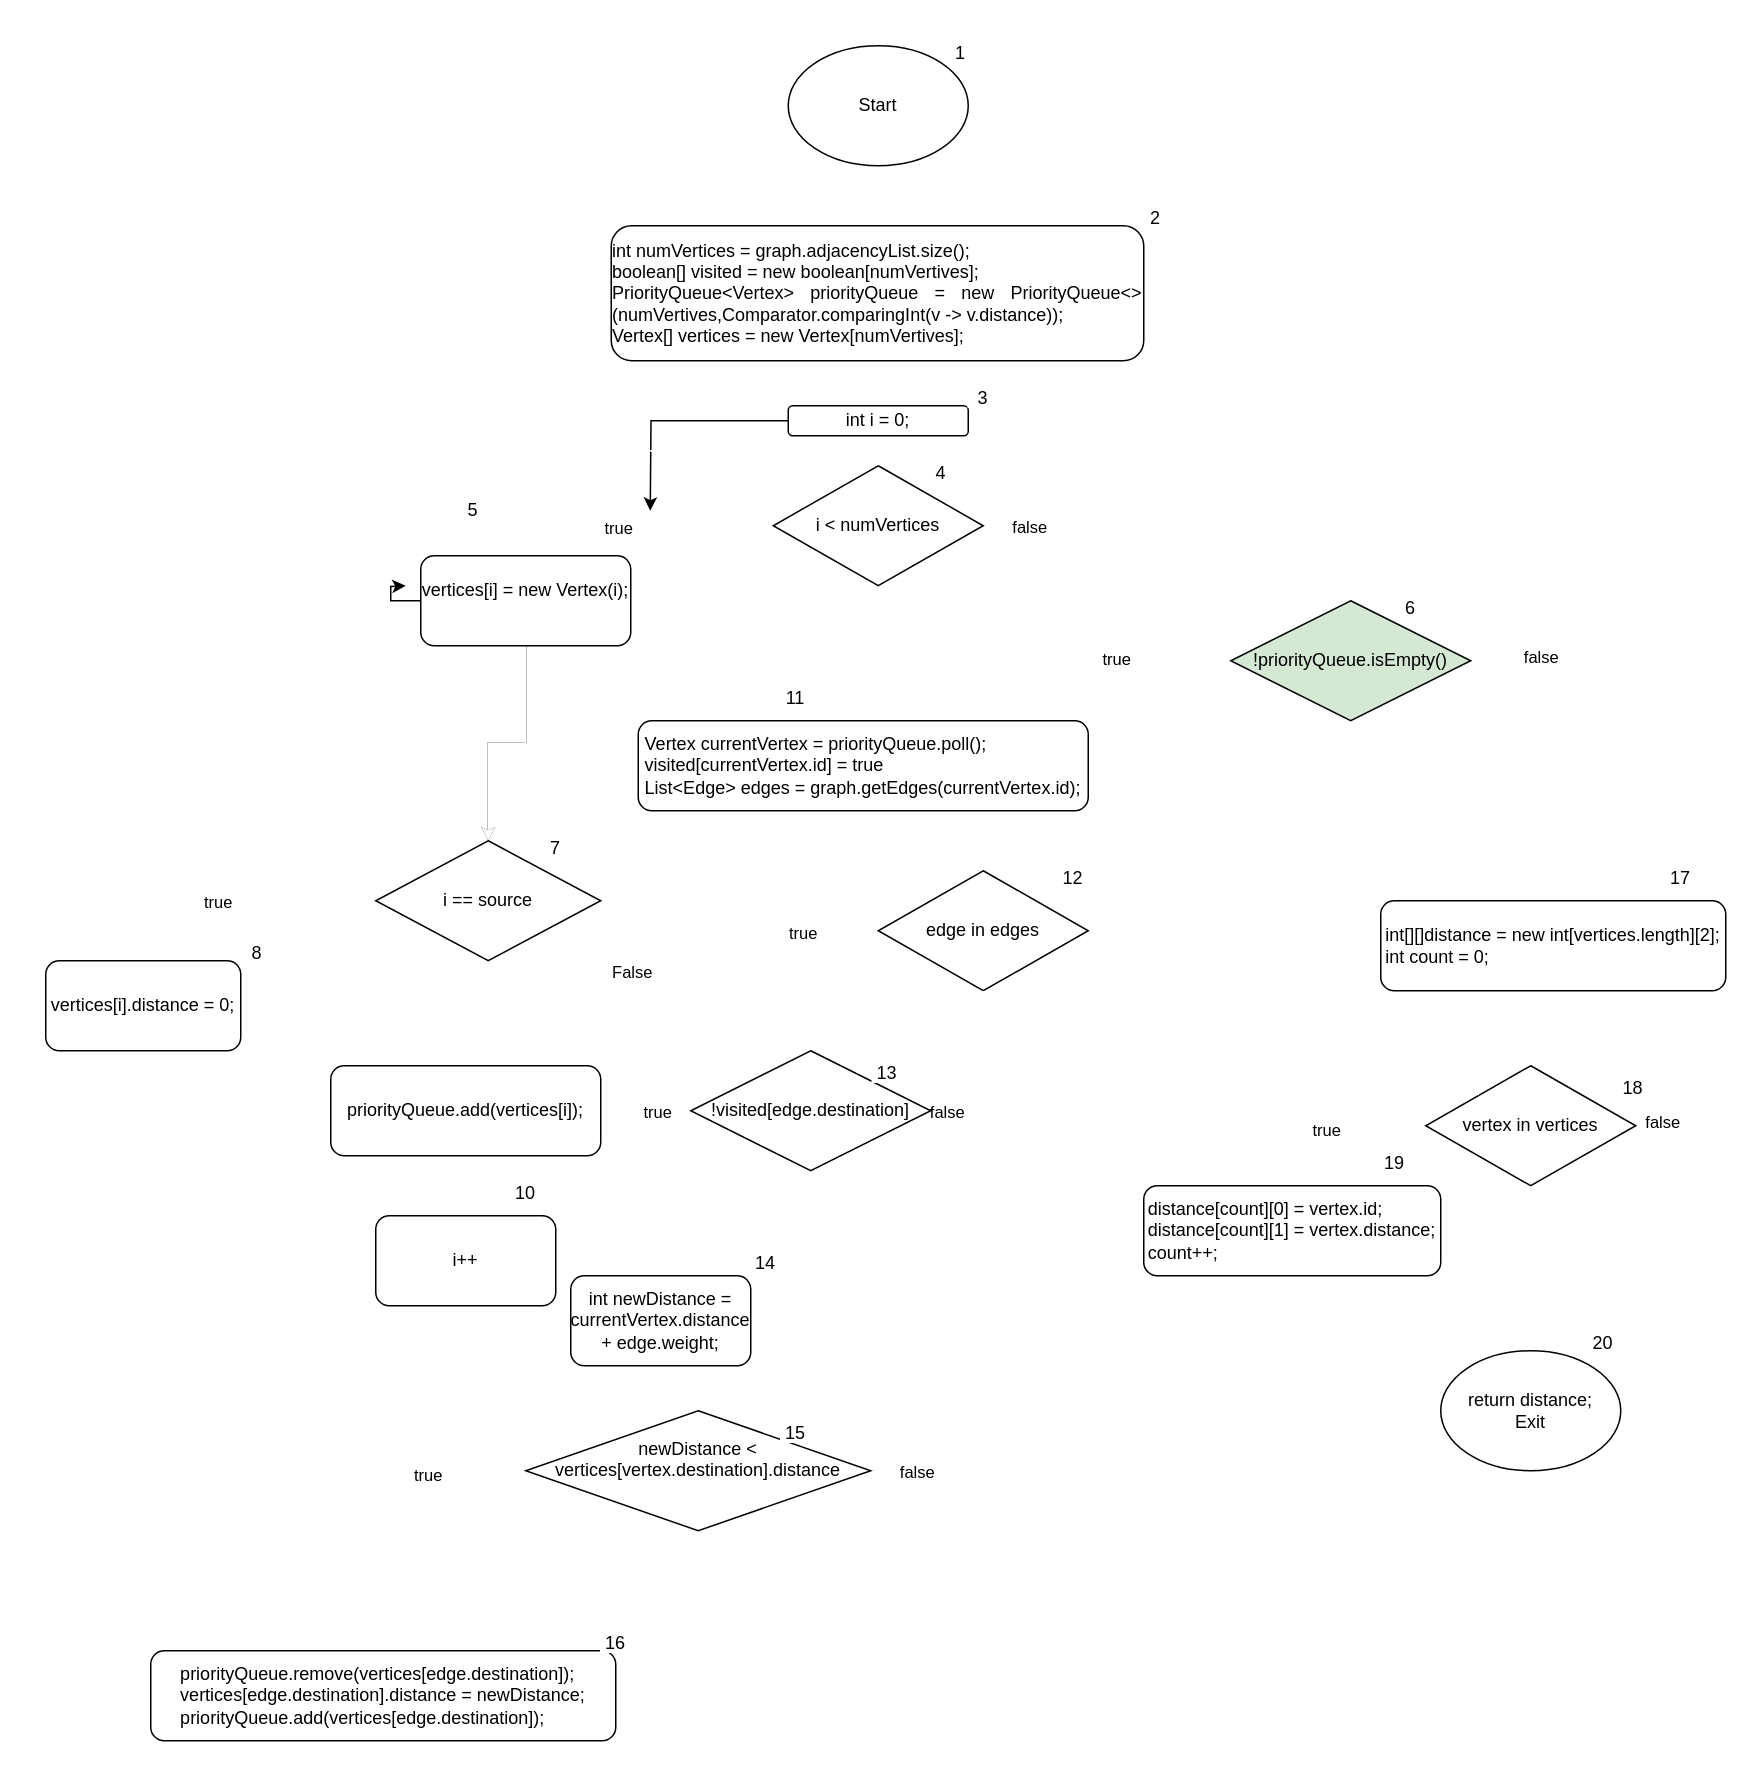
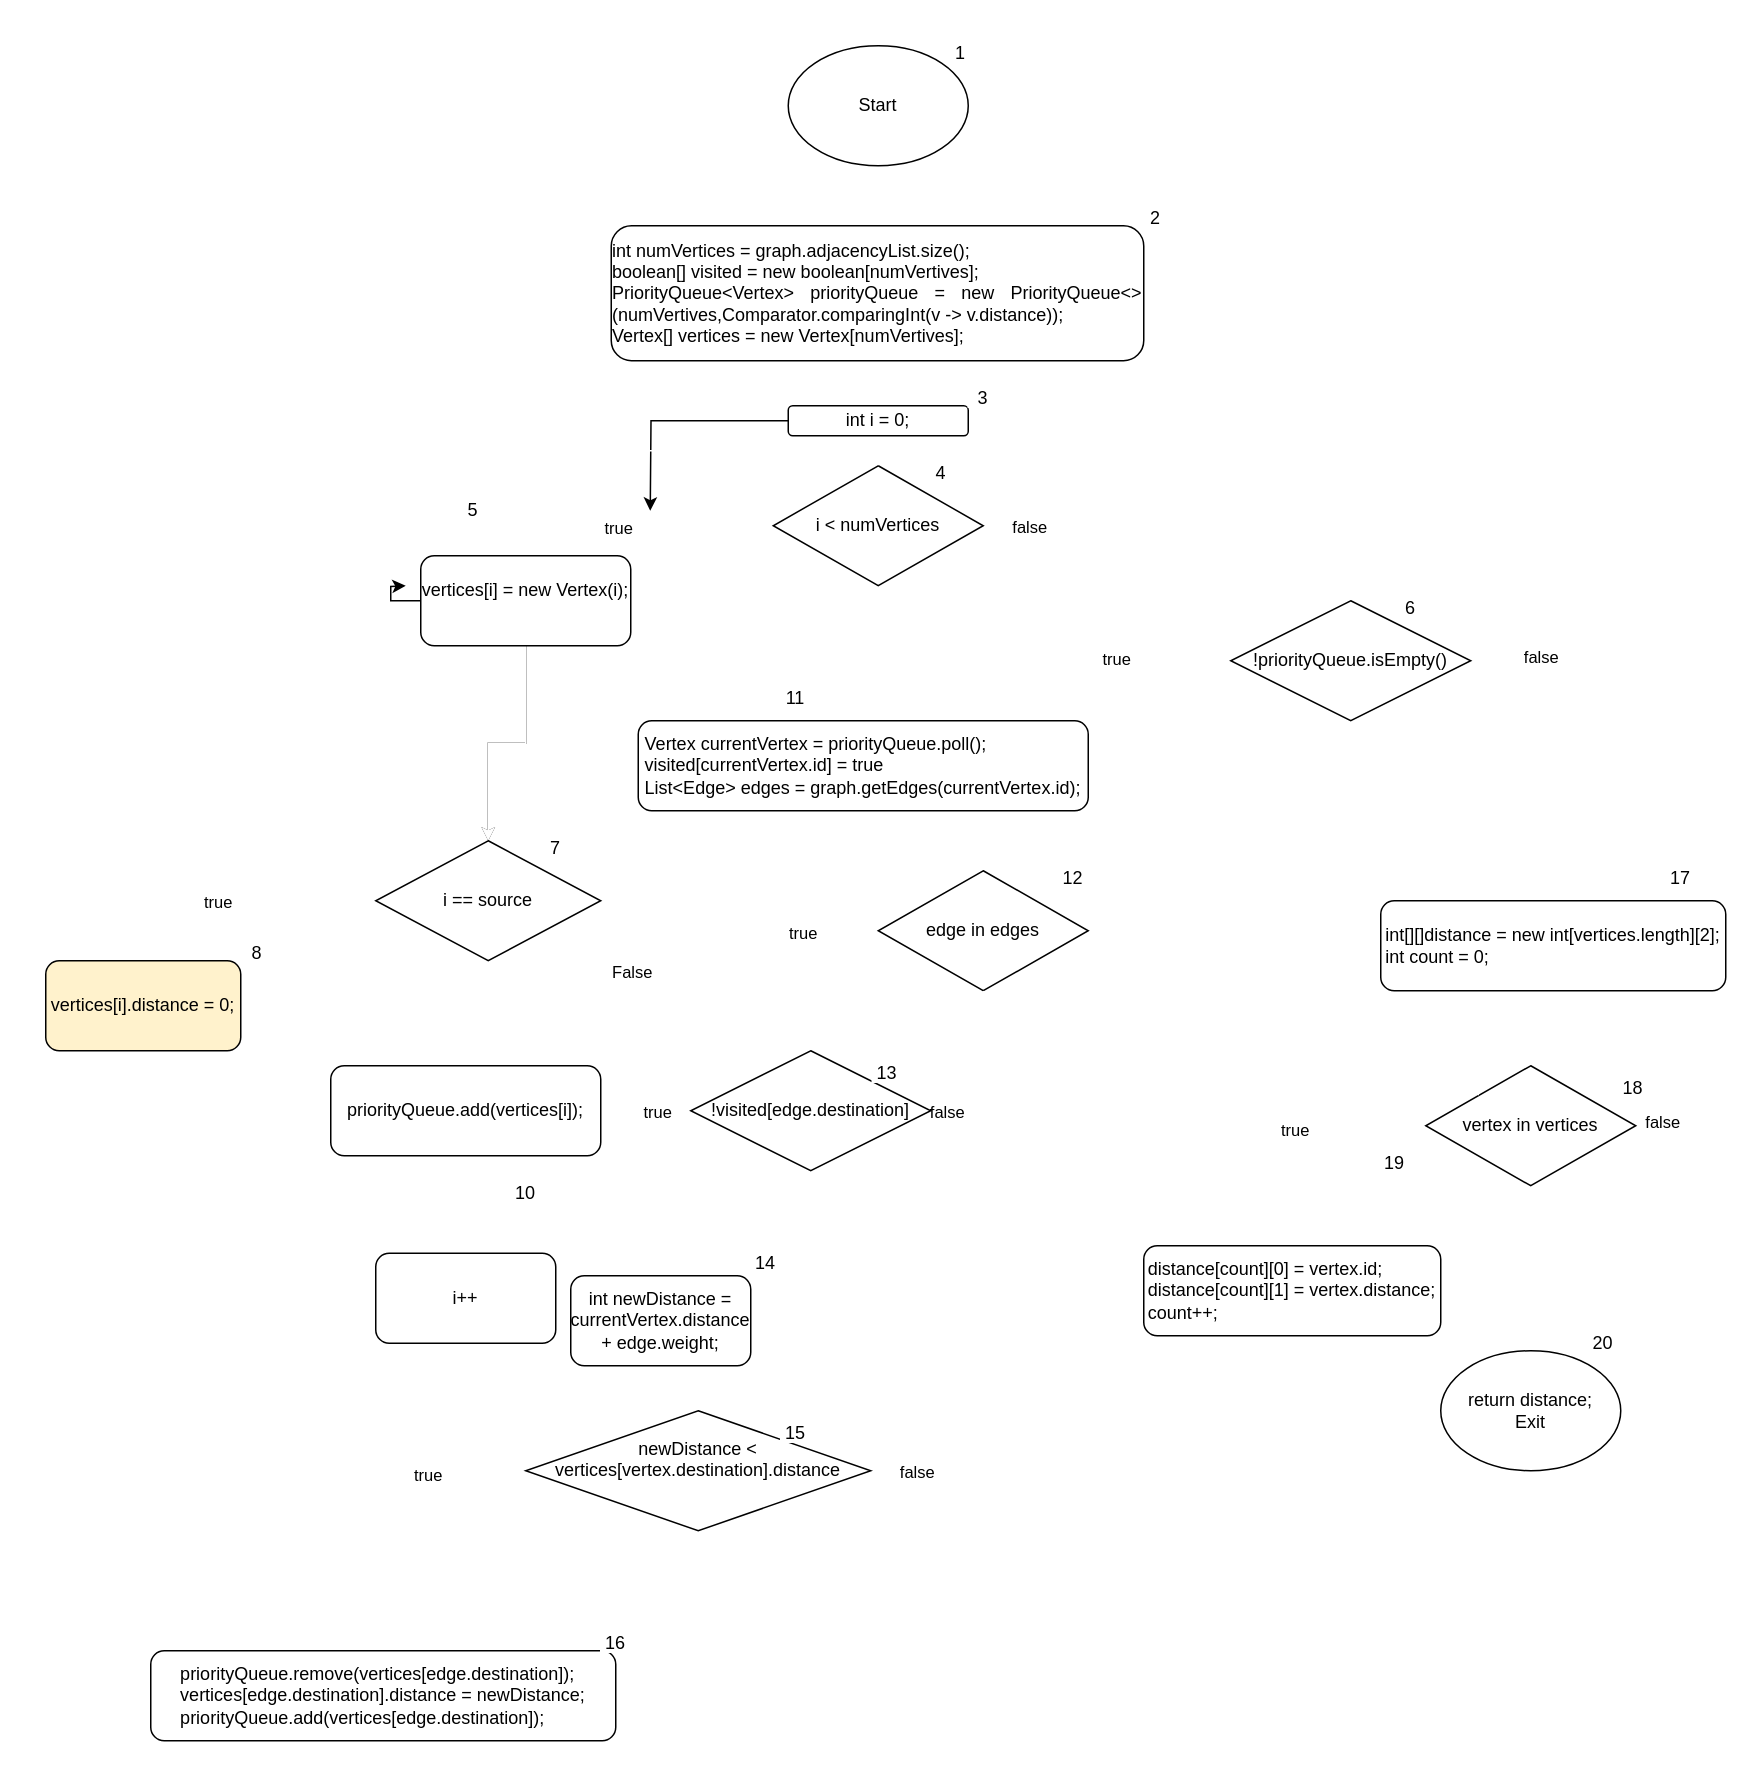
- <mxCell id="31" value="!priorityQueue.isEmpty()" style="rhombus;whiteSpace=wrap;html=1;fillColor=#d5e8d4;" vertex="1" parent="1"><mxGeometry x="820" y="400" width="160" height="80" as="geometry" /></mxCell>
+ <mxCell id="31" value="!priorityQueue.isEmpty()" style="rhombus;whiteSpace=wrap;html=1;" vertex="1" parent="1"><mxGeometry x="820" y="400" width="160" height="80" as="geometry" /></mxCell>
- <mxCell id="23" value="vertices[i].distance = 0;" style="rounded=1;whiteSpace=wrap;html=1;" vertex="1" parent="1"><mxGeometry x="30" y="640" width="130" height="60" as="geometry" /></mxCell>
+ <mxCell id="23" value="vertices[i].distance = 0;" style="rounded=1;whiteSpace=wrap;html=1;fillColor=#fff2cc;" vertex="1" parent="1"><mxGeometry x="30" y="640" width="130" height="60" as="geometry" /></mxCell>
- <mxCell id="61" value="&lt;div style=&quot;text-align: justify;&quot;&gt;&lt;span style=&quot;background-color: initial;&quot;&gt;distance[count][0] = vertex.id;&lt;/span&gt;&lt;/div&gt;&lt;div style=&quot;text-align: justify;&quot;&gt;distance[count][1] = vertex.distance;&lt;/div&gt;&lt;div style=&quot;text-align: justify;&quot;&gt;count++;&lt;/div&gt;" style="rounded=1;whiteSpace=wrap;html=1;" vertex="1" parent="1"><mxGeometry x="762" y="790" width="198" height="60" as="geometry" /></mxCell>
+ <mxCell id="61" value="&lt;div style=&quot;text-align: justify;&quot;&gt;&lt;span style=&quot;background-color: initial;&quot;&gt;distance[count][0] = vertex.id;&lt;/span&gt;&lt;/div&gt;&lt;div style=&quot;text-align: justify;&quot;&gt;distance[count][1] = vertex.distance;&lt;/div&gt;&lt;div style=&quot;text-align: justify;&quot;&gt;count++;&lt;/div&gt;" style="rounded=1;whiteSpace=wrap;html=1;" vertex="1" parent="1"><mxGeometry x="762" y="830" width="198" height="60" as="geometry" /></mxCell>
- <mxCell id="32" value="i++" style="rounded=1;whiteSpace=wrap;html=1;" vertex="1" parent="1"><mxGeometry x="250" y="810" width="120" height="60" as="geometry" /></mxCell>
+ <mxCell id="32" value="i++" style="rounded=1;whiteSpace=wrap;html=1;" vertex="1" parent="1"><mxGeometry x="250" y="835" width="120" height="60" as="geometry" /></mxCell>
